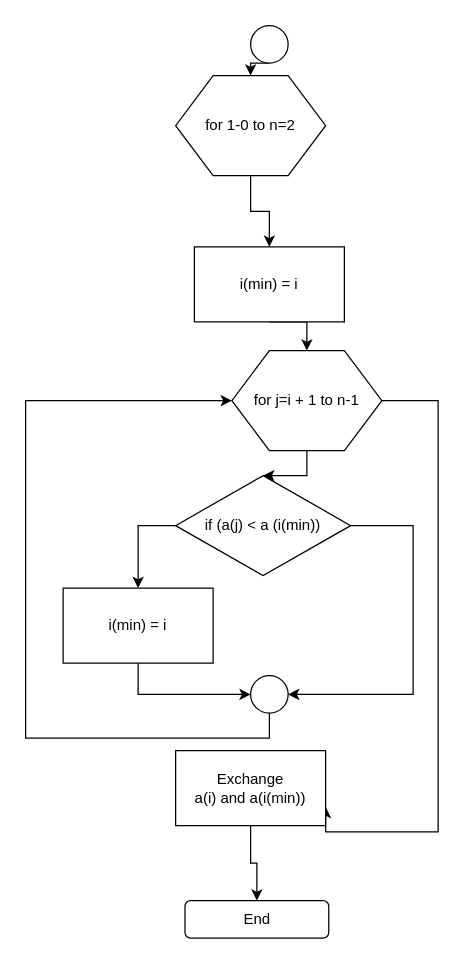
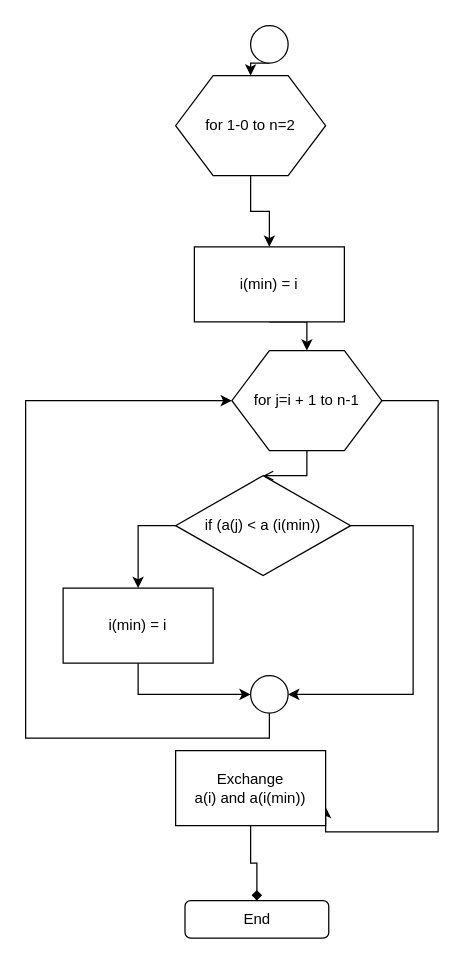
- <mxCell id="6" style="edgeStyle=orthogonalEdgeStyle;rounded=0;orthogonalLoop=1;jettySize=auto;html=1;exitX=0.5;exitY=1;exitDx=0;exitDy=0;entryX=0.5;entryY=0;entryDx=0;entryDy=0;shadow=0;" parent="1" source="8" target="11" edge="1"><mxGeometry relative="1" as="geometry" /></mxCell>
+ <mxCell id="6" style="edgeStyle=orthogonalEdgeStyle;rounded=0;orthogonalLoop=1;jettySize=auto;html=1;exitX=0.5;exitY=1;exitDx=0;exitDy=0;entryX=0.5;entryY=0;entryDx=0;entryDy=0;shadow=0;endArrow=open;" parent="1" source="8" target="11" edge="1"><mxGeometry relative="1" as="geometry" /></mxCell>
- <mxCell id="14" style="edgeStyle=orthogonalEdgeStyle;rounded=0;orthogonalLoop=1;jettySize=auto;html=1;entryX=0.5;entryY=0;entryDx=0;entryDy=0;shadow=0;" parent="1" source="15" target="20" edge="1"><mxGeometry relative="1" as="geometry" /></mxCell>
+ <mxCell id="14" style="edgeStyle=orthogonalEdgeStyle;rounded=0;orthogonalLoop=1;jettySize=auto;html=1;entryX=0.5;entryY=0;entryDx=0;entryDy=0;shadow=0;endArrow=diamond;" parent="1" source="15" target="20" edge="1"><mxGeometry relative="1" as="geometry" /></mxCell>
